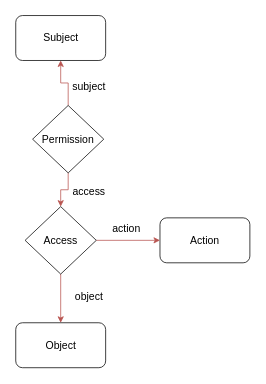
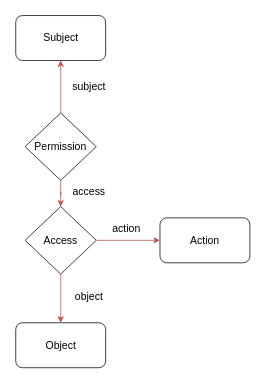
- <mxCell id="7" value="Permission" style="rhombus;whiteSpace=wrap;html=1;fontSize=14;" parent="1" vertex="1"><mxGeometry x="43" y="140" width="95" height="90" as="geometry" /></mxCell>
+ <mxCell id="7" value="Permission" style="rhombus;whiteSpace=wrap;html=1;fontSize=14;" parent="1" vertex="1"><mxGeometry x="33" y="150" width="95" height="90" as="geometry" /></mxCell>
